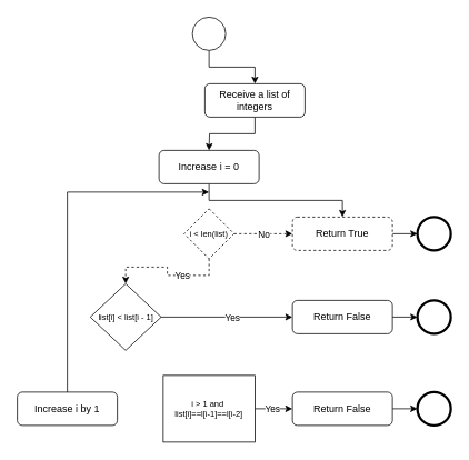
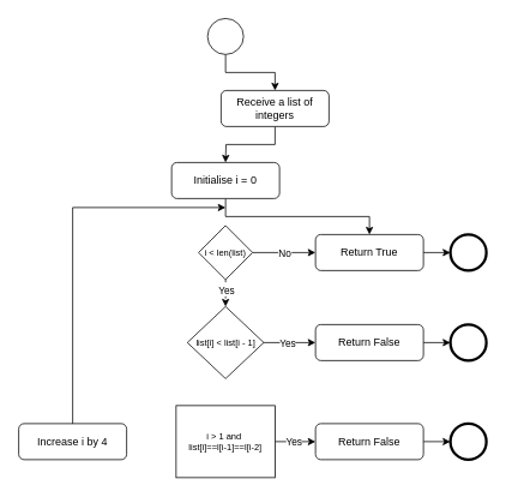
- <mxCell id="8" value="Increase i = 0" style="rounded=1;whiteSpace=wrap;html=1;" vertex="1" parent="1"><mxGeometry x="190" y="180" width="120" height="40" as="geometry" /></mxCell>
+ <mxCell id="8" value="Initialise i = 0" style="rounded=1;whiteSpace=wrap;html=1;" vertex="1" parent="1"><mxGeometry x="190" y="180" width="120" height="40" as="geometry" /></mxCell>
- <mxCell id="13" value="i &amp;lt; len(list)" style="rhombus;whiteSpace=wrap;html=1;fontSize=10;dashed=1;" vertex="1" parent="1"><mxGeometry x="220" y="250" width="60" height="60" as="geometry" /></mxCell>
+ <mxCell id="13" value="i &amp;lt; len(list)" style="rhombus;whiteSpace=wrap;html=1;fontSize=10;" vertex="1" parent="1"><mxGeometry x="220" y="250" width="60" height="60" as="geometry" /></mxCell>
- <mxCell id="11" style="edgeStyle=orthogonalEdgeStyle;rounded=0;orthogonalLoop=1;jettySize=auto;html=1;exitX=1;exitY=0.5;exitDx=0;exitDy=0;entryX=0;entryY=0.5;entryDx=0;entryDy=0;dashed=1;" edge="1" parent="1" source="13" target="23"><mxGeometry relative="1" as="geometry" /></mxCell>
+ <mxCell id="11" style="edgeStyle=orthogonalEdgeStyle;rounded=0;orthogonalLoop=1;jettySize=auto;html=1;exitX=1;exitY=0.5;exitDx=0;exitDy=0;entryX=0;entryY=0.5;entryDx=0;entryDy=0;" edge="1" parent="1" source="13" target="23"><mxGeometry relative="1" as="geometry" /></mxCell>
- <mxCell id="23" value="Return True" style="rounded=1;whiteSpace=wrap;html=1;dashed=1;" vertex="1" parent="1"><mxGeometry x="350" y="260" width="120" height="40" as="geometry" /></mxCell>
+ <mxCell id="23" value="Return True" style="rounded=1;whiteSpace=wrap;html=1;" vertex="1" parent="1"><mxGeometry x="350" y="260" width="120" height="40" as="geometry" /></mxCell>
- <mxCell id="21" value="list[i] &amp;lt; list[i - 1]" style="rhombus;whiteSpace=wrap;html=1;fontSize=10;" vertex="1" parent="1"><mxGeometry x="107.5" y="340" width="85" height="80" as="geometry" /></mxCell>
+ <mxCell id="21" value="list[i] &amp;lt; list[i - 1]" style="rhombus;whiteSpace=wrap;html=1;fontSize=10;" vertex="1" parent="1"><mxGeometry x="207.5" y="340" width="85" height="80" as="geometry" /></mxCell>
- <mxCell id="15" value="Increase i by 1" style="rounded=1;whiteSpace=wrap;html=1;" vertex="1" parent="1"><mxGeometry x="20" y="470" width="120" height="40" as="geometry" /></mxCell>
+ <mxCell id="15" value="Increase i by 4" style="rounded=1;whiteSpace=wrap;html=1;" vertex="1" parent="1"><mxGeometry x="20" y="470" width="120" height="40" as="geometry" /></mxCell>
